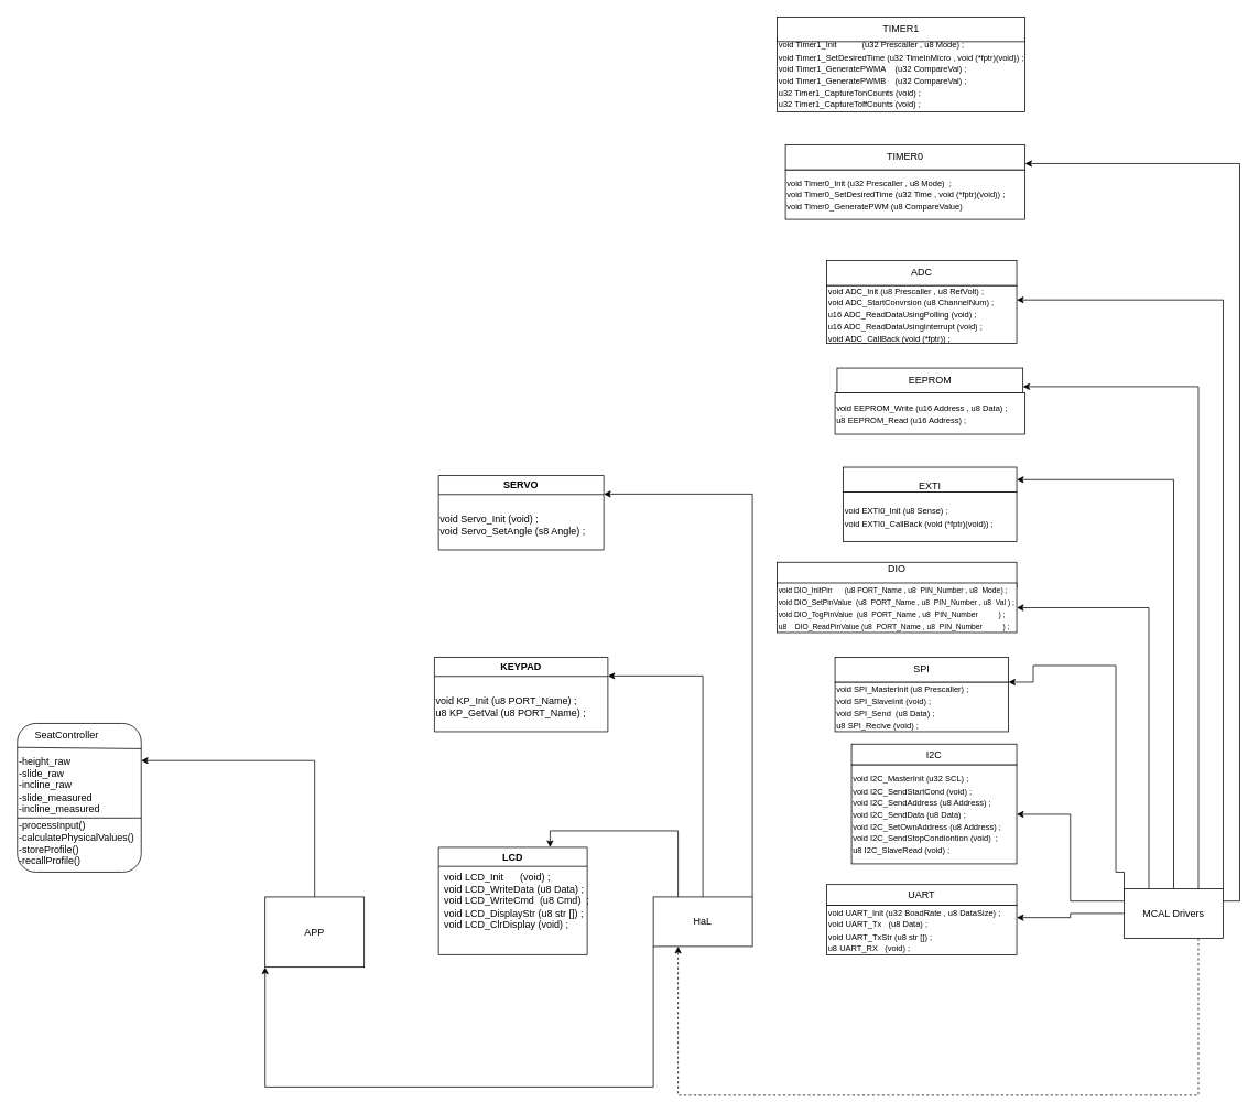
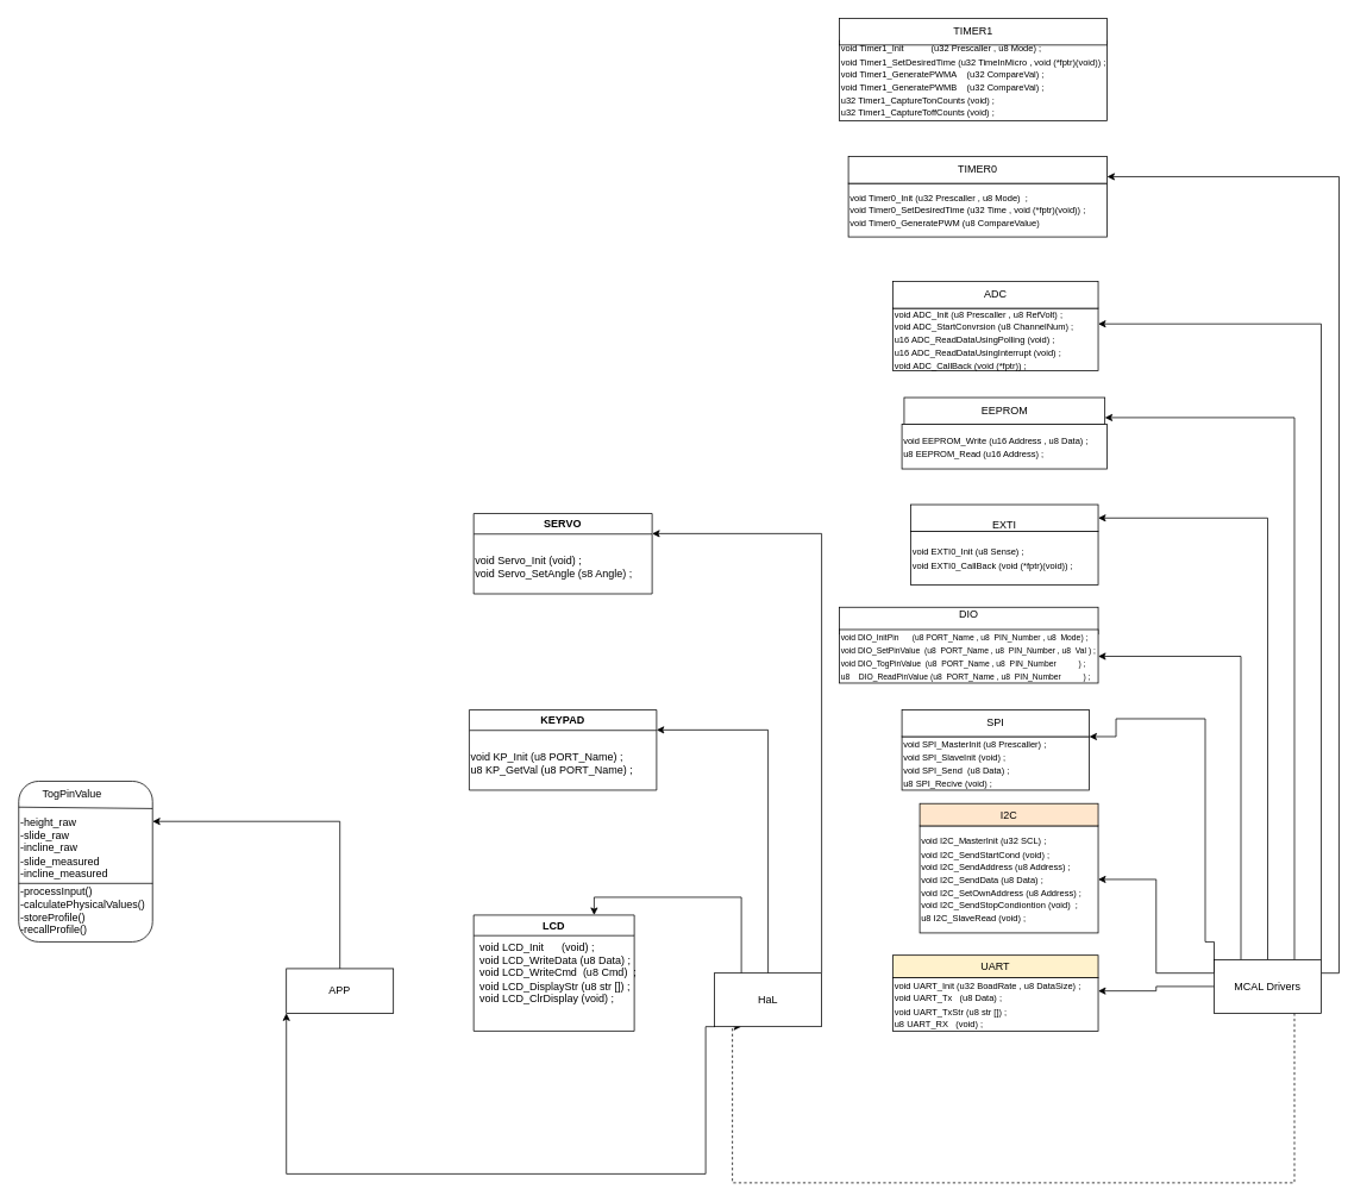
- <mxCell id="45" value="SeatController" style="text;strokeColor=none;align=center;fillColor=none;html=1;verticalAlign=middle;whiteSpace=wrap;rounded=0;" vertex="1" parent="1"><mxGeometry x="50" y="875" width="60" height="30" as="geometry" /></mxCell>
+ <mxCell id="45" value="TogPinValue" style="text;strokeColor=none;align=center;fillColor=none;html=1;verticalAlign=middle;whiteSpace=wrap;rounded=0;" vertex="1" parent="1"><mxGeometry x="50" y="875" width="60" height="30" as="geometry" /></mxCell>
- <mxCell id="25" value="I2C" style="rounded=0;whiteSpace=wrap;html=1;" vertex="1" parent="1"><mxGeometry x="1030" y="900" width="200" height="25" as="geometry" /></mxCell>
+ <mxCell id="25" value="I2C" style="rounded=0;whiteSpace=wrap;html=1;fillColor=#ffe6cc;" vertex="1" parent="1"><mxGeometry x="1030" y="900" width="200" height="25" as="geometry" /></mxCell>
- <mxCell id="29" value="UART" style="rounded=0;whiteSpace=wrap;html=1;" vertex="1" parent="1"><mxGeometry x="1000" y="1070" width="230" height="25" as="geometry" /></mxCell>
+ <mxCell id="29" value="UART" style="rounded=0;whiteSpace=wrap;html=1;fillColor=#fff2cc;" vertex="1" parent="1"><mxGeometry x="1000" y="1070" width="230" height="25" as="geometry" /></mxCell>
- <mxCell id="35" value="HaL" style="rounded=0;whiteSpace=wrap;html=1;" vertex="1" parent="1"><mxGeometry x="790" y="1085" width="120" height="60" as="geometry" /></mxCell>
+ <mxCell id="35" value="HaL" style="rounded=0;whiteSpace=wrap;html=1;" vertex="1" parent="1"><mxGeometry x="800" y="1090" width="120" height="60" as="geometry" /></mxCell>
- <mxCell id="43" value="APP" style="rounded=0;whiteSpace=wrap;html=1;" vertex="1" parent="1"><mxGeometry x="320" y="1085" width="120" height="85" as="geometry" /></mxCell>
+ <mxCell id="43" value="APP" style="rounded=0;whiteSpace=wrap;html=1;" vertex="1" parent="1"><mxGeometry x="320" y="1085" width="120" height="50" as="geometry" /></mxCell>
